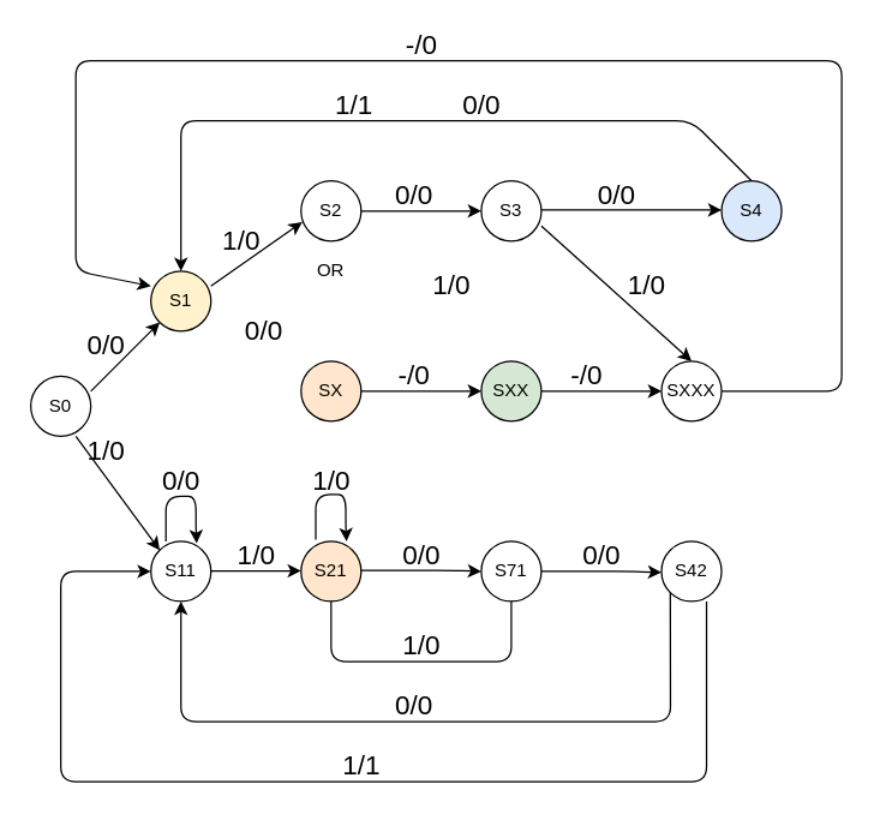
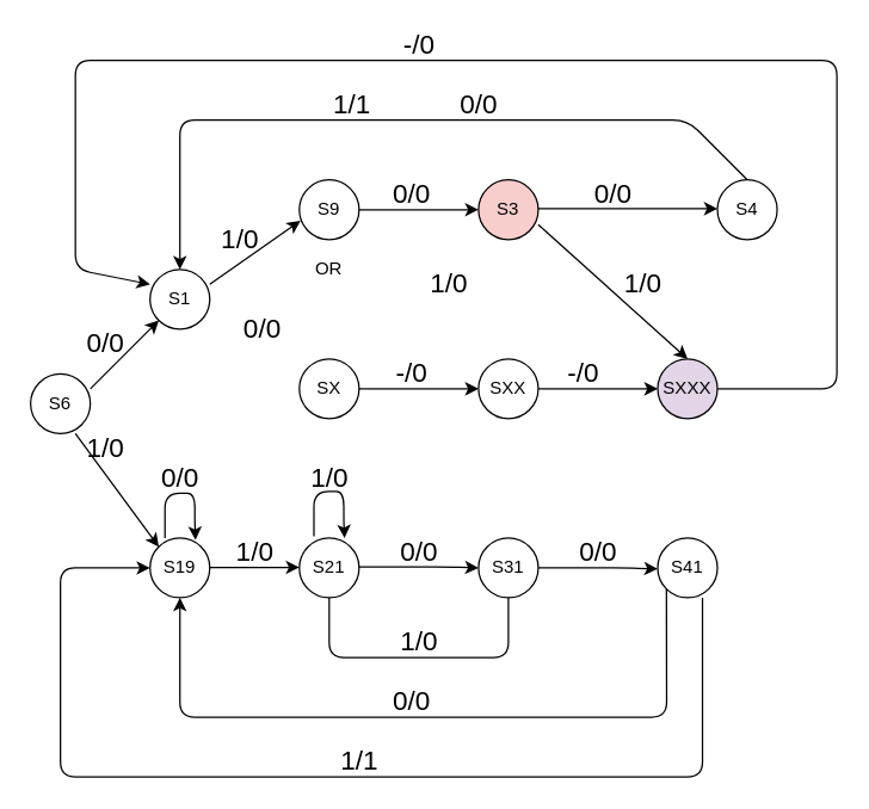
- <mxCell id="6" value="S2" style="ellipse;whiteSpace=wrap;html=1;aspect=fixed;" parent="1" vertex="1"><mxGeometry x="200" y="120" width="40" height="40" as="geometry" /></mxCell>
+ <mxCell id="6" value="S9" style="ellipse;whiteSpace=wrap;html=1;aspect=fixed;" parent="1" vertex="1"><mxGeometry x="200" y="120" width="40" height="40" as="geometry" /></mxCell>
- <mxCell id="11" value="S3" style="ellipse;whiteSpace=wrap;html=1;aspect=fixed;" parent="1" vertex="1"><mxGeometry x="320" y="120" width="40" height="40" as="geometry" /></mxCell>
+ <mxCell id="11" value="S3" style="ellipse;whiteSpace=wrap;html=1;aspect=fixed;fillColor=#f8cecc;" parent="1" vertex="1"><mxGeometry x="320" y="120" width="40" height="40" as="geometry" /></mxCell>
- <mxCell id="23" value="S4" style="ellipse;whiteSpace=wrap;html=1;aspect=fixed;fillColor=#dae8fc;" parent="1" vertex="1"><mxGeometry x="480" y="120" width="40" height="40" as="geometry" /></mxCell>
+ <mxCell id="23" value="S4" style="ellipse;whiteSpace=wrap;html=1;aspect=fixed;" parent="1" vertex="1"><mxGeometry x="480" y="120" width="40" height="40" as="geometry" /></mxCell>
- <mxCell id="3" value="S1" style="ellipse;whiteSpace=wrap;html=1;aspect=fixed;fillColor=#fff2cc;" parent="1" vertex="1"><mxGeometry x="100" y="180" width="40" height="40" as="geometry" /></mxCell>
+ <mxCell id="3" value="S1" style="ellipse;whiteSpace=wrap;html=1;aspect=fixed;" parent="1" vertex="1"><mxGeometry x="100" y="180" width="40" height="40" as="geometry" /></mxCell>
- <mxCell id="7" value="SX" style="ellipse;whiteSpace=wrap;html=1;aspect=fixed;fillColor=#ffe6cc;" parent="1" vertex="1"><mxGeometry x="200" y="240" width="40" height="40" as="geometry" /></mxCell>
+ <mxCell id="7" value="SX" style="ellipse;whiteSpace=wrap;html=1;aspect=fixed;" parent="1" vertex="1"><mxGeometry x="200" y="240" width="40" height="40" as="geometry" /></mxCell>
- <mxCell id="14" value="SXX" style="ellipse;whiteSpace=wrap;html=1;aspect=fixed;fillColor=#d5e8d4;" parent="1" vertex="1"><mxGeometry x="320" y="240" width="40" height="40" as="geometry" /></mxCell>
+ <mxCell id="14" value="SXX" style="ellipse;whiteSpace=wrap;html=1;aspect=fixed;" parent="1" vertex="1"><mxGeometry x="320" y="240" width="40" height="40" as="geometry" /></mxCell>
- <mxCell id="18" value="SXXX" style="ellipse;whiteSpace=wrap;html=1;aspect=fixed;" parent="1" vertex="1"><mxGeometry x="440" y="240" width="40" height="40" as="geometry" /></mxCell>
+ <mxCell id="18" value="SXXX" style="ellipse;whiteSpace=wrap;html=1;aspect=fixed;fillColor=#e1d5e7;" parent="1" vertex="1"><mxGeometry x="440" y="240" width="40" height="40" as="geometry" /></mxCell>
- <mxCell id="2" value="S0" style="ellipse;whiteSpace=wrap;html=1;aspect=fixed;" parent="1" vertex="1"><mxGeometry x="20" y="250" width="40" height="40" as="geometry" /></mxCell>
+ <mxCell id="2" value="S6" style="ellipse;whiteSpace=wrap;html=1;aspect=fixed;" parent="1" vertex="1"><mxGeometry x="20" y="250" width="40" height="40" as="geometry" /></mxCell>
- <mxCell id="32" value="S11" style="ellipse;whiteSpace=wrap;html=1;aspect=fixed;" parent="1" vertex="1"><mxGeometry x="100" y="360" width="40" height="40" as="geometry" /></mxCell>
+ <mxCell id="32" value="S19" style="ellipse;whiteSpace=wrap;html=1;aspect=fixed;" parent="1" vertex="1"><mxGeometry x="100" y="360" width="40" height="40" as="geometry" /></mxCell>
- <mxCell id="35" value="S21" style="ellipse;whiteSpace=wrap;html=1;aspect=fixed;fillColor=#ffe6cc;" parent="1" vertex="1"><mxGeometry x="200" y="360" width="40" height="40" as="geometry" /></mxCell>
+ <mxCell id="35" value="S21" style="ellipse;whiteSpace=wrap;html=1;aspect=fixed;" parent="1" vertex="1"><mxGeometry x="200" y="360" width="40" height="40" as="geometry" /></mxCell>
- <mxCell id="39" value="S71" style="ellipse;whiteSpace=wrap;html=1;aspect=fixed;" parent="1" vertex="1"><mxGeometry x="320" y="360" width="40" height="40" as="geometry" /></mxCell>
+ <mxCell id="39" value="S31" style="ellipse;whiteSpace=wrap;html=1;aspect=fixed;" parent="1" vertex="1"><mxGeometry x="320" y="360" width="40" height="40" as="geometry" /></mxCell>
- <mxCell id="42" value="S42" style="ellipse;whiteSpace=wrap;html=1;aspect=fixed;" parent="1" vertex="1"><mxGeometry x="440" y="360" width="40" height="40" as="geometry" /></mxCell>
+ <mxCell id="42" value="S41" style="ellipse;whiteSpace=wrap;html=1;aspect=fixed;" parent="1" vertex="1"><mxGeometry x="440" y="360" width="40" height="40" as="geometry" /></mxCell>
